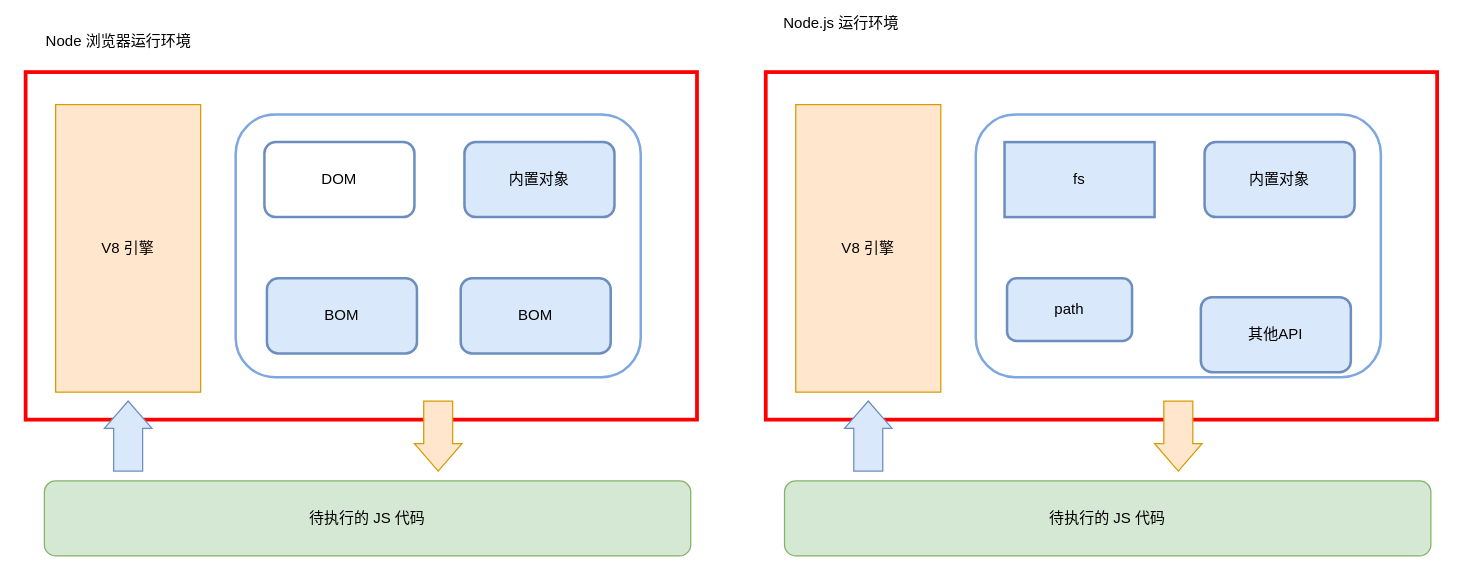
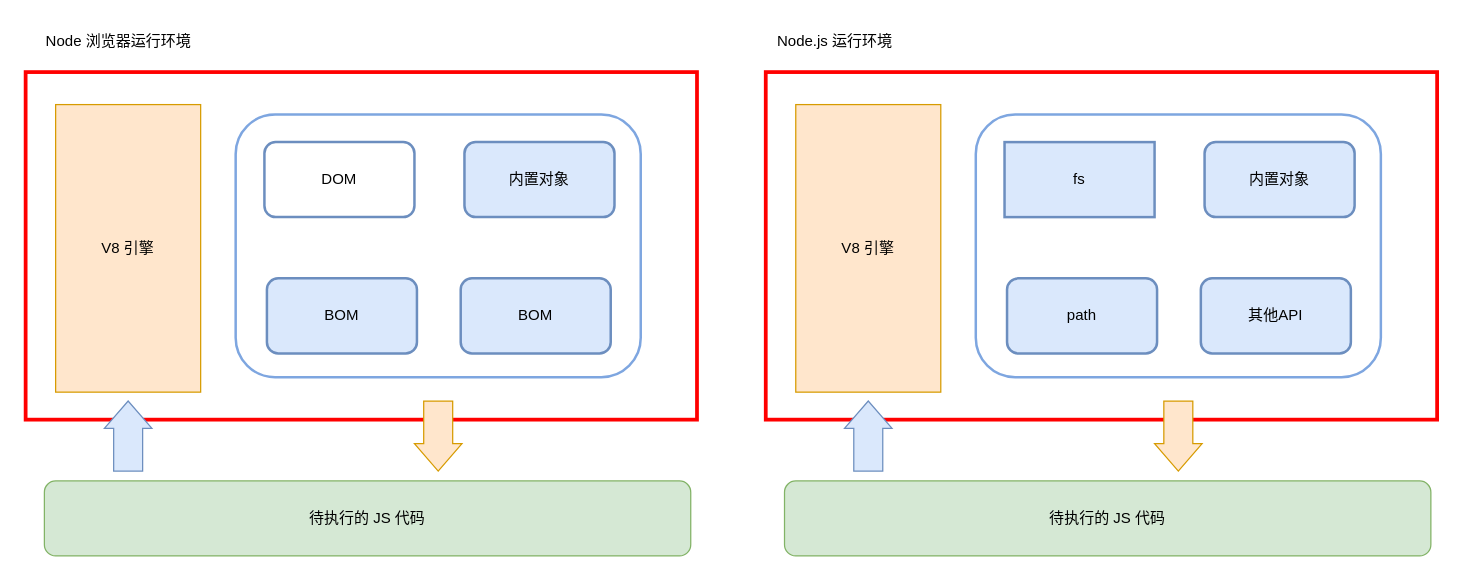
- <mxCell id="15" value="Node.js 运行环境" style="text;html=1;align=center;verticalAlign=middle;resizable=0;points=[];autosize=1;strokeColor=none;fillColor=none;" vertex="1" parent="1"><mxGeometry x="617" y="5" width="110" height="26" as="geometry" /></mxCell>
+ <mxCell id="15" value="Node.js 运行环境" style="text;html=1;align=center;verticalAlign=middle;resizable=0;points=[];autosize=1;strokeColor=none;fillColor=none;" vertex="1" parent="1"><mxGeometry x="612" y="20" width="110" height="26" as="geometry" /></mxCell>
- <mxCell id="19" value="path" style="rounded=1;whiteSpace=wrap;html=1;strokeColor=#6c8ebf;strokeWidth=2;fillColor=#dae8fc;" vertex="1" parent="1"><mxGeometry x="805" y="222" width="100" height="50" as="geometry" /></mxCell>
+ <mxCell id="19" value="path" style="rounded=1;whiteSpace=wrap;html=1;strokeColor=#6c8ebf;strokeWidth=2;fillColor=#dae8fc;" vertex="1" parent="1"><mxGeometry x="805" y="222" width="120" height="60" as="geometry" /></mxCell>
- <mxCell id="20" value="其他API" style="rounded=1;whiteSpace=wrap;html=1;strokeColor=#6c8ebf;strokeWidth=2;fillColor=#dae8fc;" vertex="1" parent="1"><mxGeometry x="960" y="237" width="120" height="60" as="geometry" /></mxCell>
+ <mxCell id="20" value="其他API" style="rounded=1;whiteSpace=wrap;html=1;strokeColor=#6c8ebf;strokeWidth=2;fillColor=#dae8fc;" vertex="1" parent="1"><mxGeometry x="960" y="222" width="120" height="60" as="geometry" /></mxCell>
